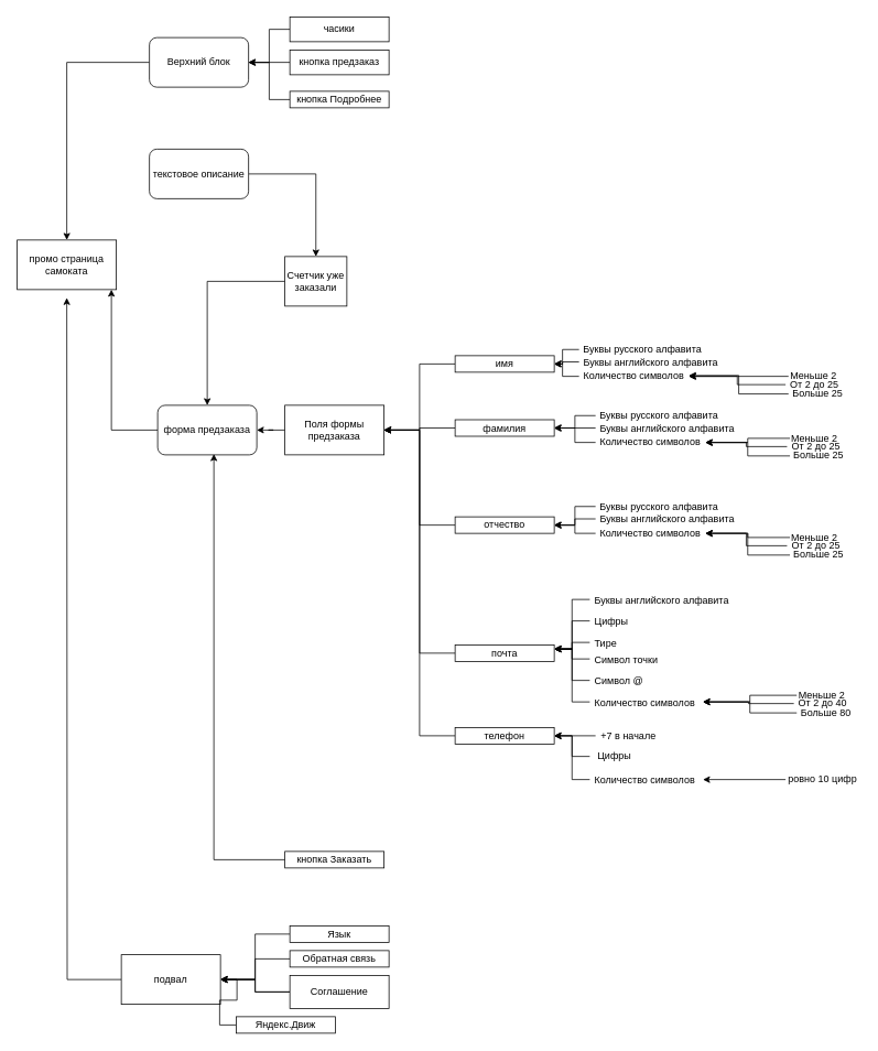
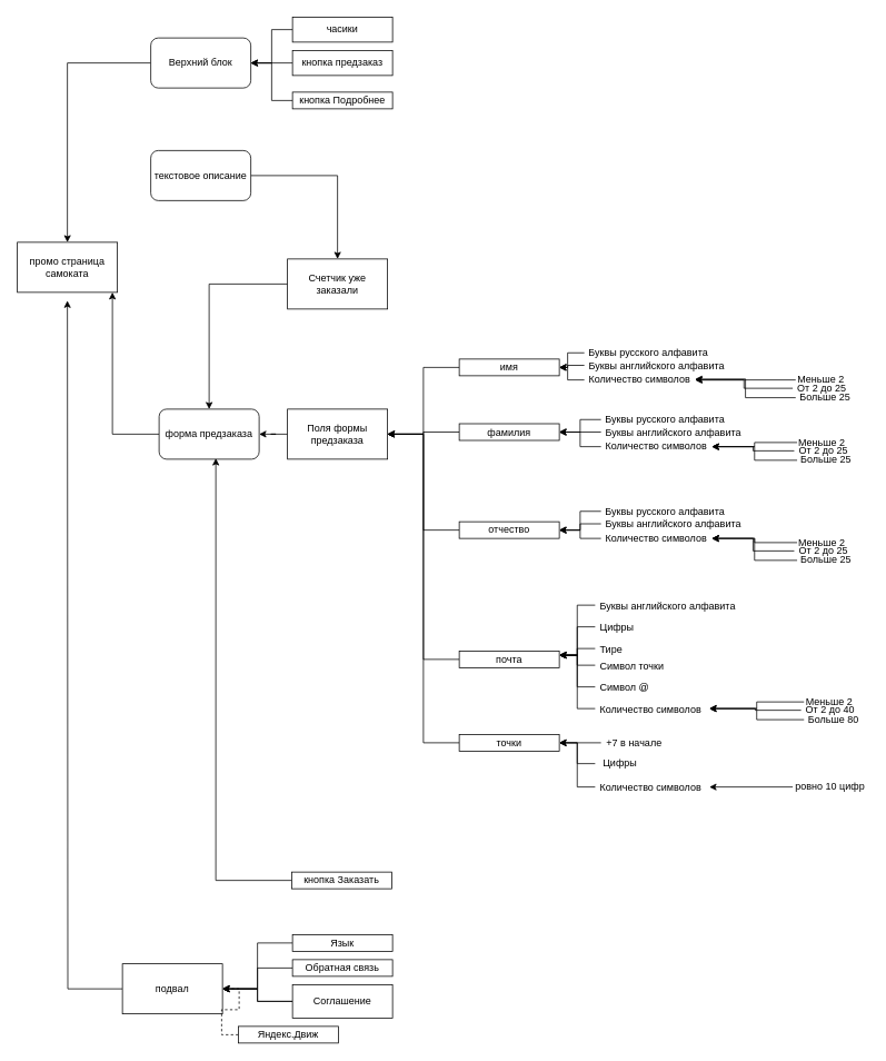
- <mxCell id="39" value="&lt;div&gt;Счетчик уже заказали&lt;/div&gt;" style="rounded=0;whiteSpace=wrap;html=1;" vertex="1" parent="1"><mxGeometry x="344" y="310" width="75" height="60" as="geometry" /></mxCell>
+ <mxCell id="39" value="&lt;div&gt;Счетчик уже заказали&lt;/div&gt;" style="rounded=0;whiteSpace=wrap;html=1;" vertex="1" parent="1"><mxGeometry x="344" y="310" width="120" height="60" as="geometry" /></mxCell>
- <mxCell id="26" value="телефон" style="rounded=0;whiteSpace=wrap;html=1;" vertex="1" parent="1"><mxGeometry x="550" y="880" width="120" height="20" as="geometry" /></mxCell>
+ <mxCell id="26" value="точки" style="rounded=0;whiteSpace=wrap;html=1;" vertex="1" parent="1"><mxGeometry x="550" y="880" width="120" height="20" as="geometry" /></mxCell>
- <mxCell id="28" value="&lt;div&gt;кнопка Заказать&lt;/div&gt;" style="rounded=0;whiteSpace=wrap;html=1;" vertex="1" parent="1"><mxGeometry x="344" y="1030" width="120" height="20" as="geometry" /></mxCell>
+ <mxCell id="28" value="&lt;div&gt;кнопка Заказать&lt;/div&gt;" style="rounded=0;whiteSpace=wrap;html=1;" vertex="1" parent="1"><mxGeometry x="349" y="1045" width="120" height="20" as="geometry" /></mxCell>
- <mxCell id="36" style="edgeStyle=orthogonalEdgeStyle;rounded=0;orthogonalLoop=1;jettySize=auto;html=1;entryX=1;entryY=0.5;entryDx=0;entryDy=0;" edge="1" parent="1" source="37" target="10"><mxGeometry relative="1" as="geometry" /></mxCell>
+ <mxCell id="36" style="edgeStyle=orthogonalEdgeStyle;rounded=0;orthogonalLoop=1;jettySize=auto;html=1;entryX=1;entryY=0.5;entryDx=0;entryDy=0;dashed=1;" edge="1" parent="1" source="37" target="10"><mxGeometry relative="1" as="geometry" /></mxCell>
